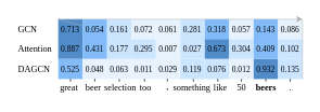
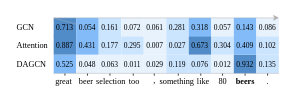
- <mxCell id="57" value="" style="endArrow=none;html=1;rounded=0;exitX=1;exitY=0;exitDx=0;exitDy=0;entryX=1;entryY=1;entryDx=0;entryDy=0;strokeColor=#adadad;strokeWidth=0.6;" edge="1" parent="1" source="40" target="11"><mxGeometry width="50" height="50" relative="1" as="geometry"><mxPoint x="81" y="33" as="sourcePoint" /><mxPoint x="381" y="33" as="targetPoint" /></mxGeometry></mxCell>
+ <mxCell id="55" value="" style="endArrow=none;html=1;rounded=0;strokeColor=#adadad;strokeWidth=0.6;exitX=1;exitY=1;exitDx=0;exitDy=0;entryX=0;entryY=1;entryDx=0;entryDy=0;verticalAlign=bottom;" edge="1" parent="1" source="11" target="2"><mxGeometry width="50" height="50" relative="1" as="geometry"><mxPoint x="341" y="97" as="sourcePoint" /><mxPoint x="71" y="97" as="targetPoint" /></mxGeometry></mxCell>
- <mxCell id="18" value="&lt;span style=&quot;font-size: 11px;&quot;&gt;50&lt;/span&gt;" style="text;html=1;align=center;verticalAlign=bottom;resizable=0;points=[];autosize=1;strokeColor=none;fillColor=none;fontSize=11;fontFamily=Times New Roman;" parent="1" vertex="1"><mxGeometry x="281" y="86" width="30" height="30" as="geometry" /></mxCell>
+ <mxCell id="18" value="&lt;span style=&quot;font-size: 11px;&quot;&gt;80&lt;/span&gt;" style="text;html=1;align=center;verticalAlign=bottom;resizable=0;points=[];autosize=1;strokeColor=none;fillColor=none;fontSize=11;fontFamily=Times New Roman;" parent="1" vertex="1"><mxGeometry x="281" y="86" width="30" height="30" as="geometry" /></mxCell>
